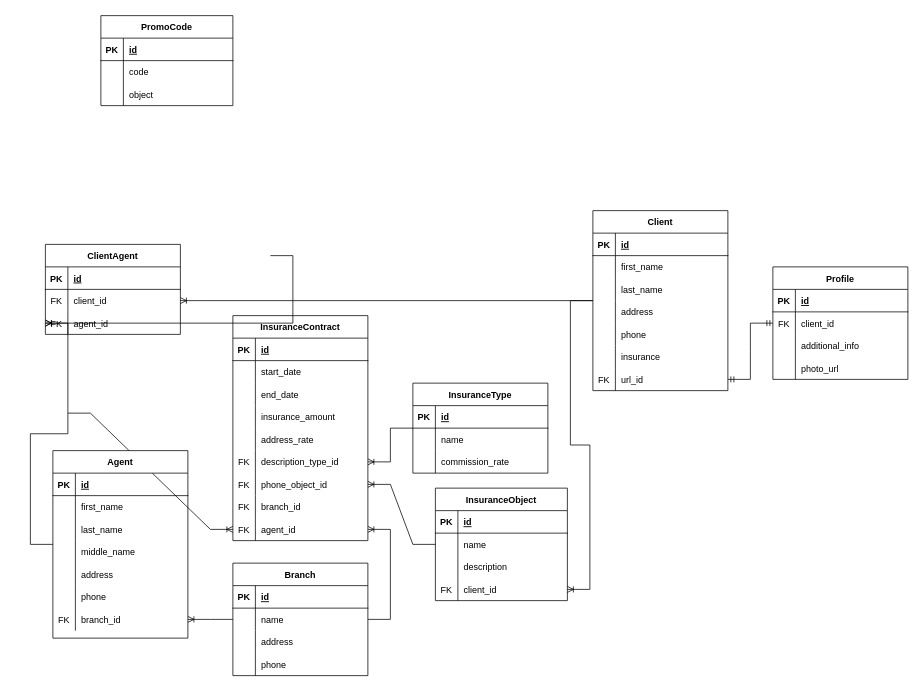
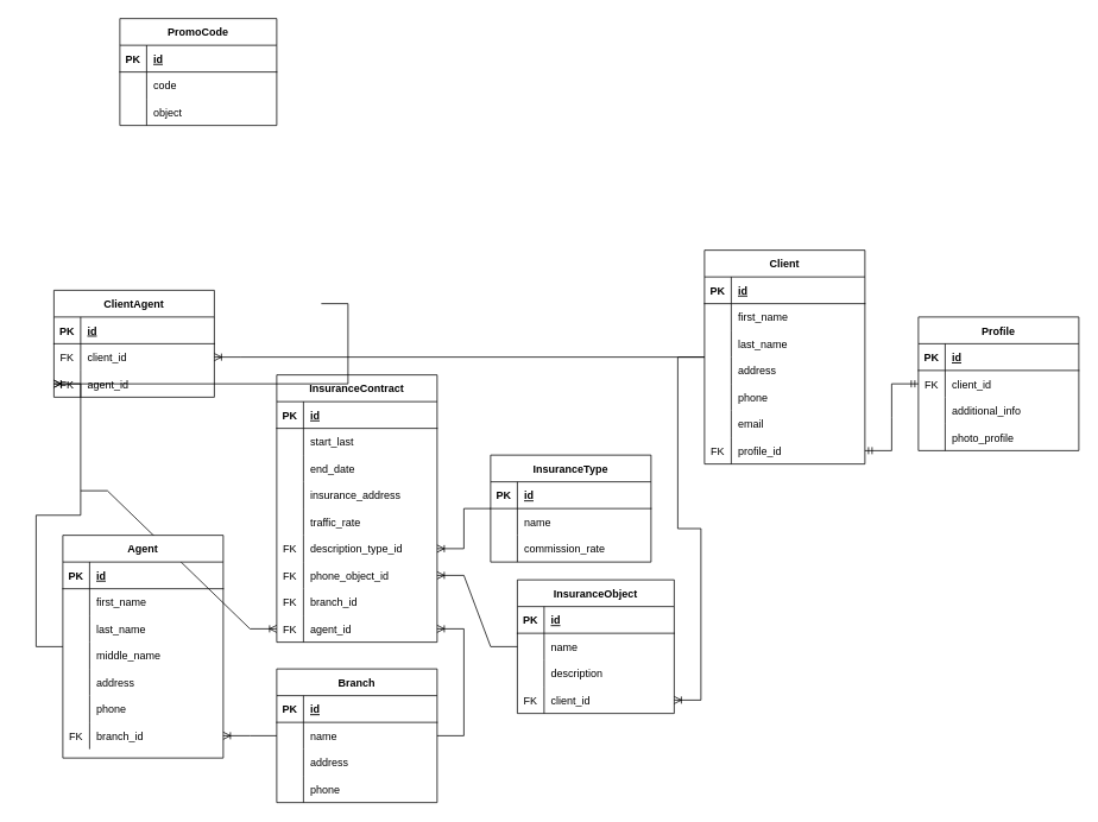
- <mxCell id="43" value="insurance" style="shape=partialRectangle;connectable=0;fillColor=none;top=0;left=0;bottom=0;right=0;align=left;spacingLeft=6;overflow=hidden;" vertex="1" parent="41"><mxGeometry x="30" width="150" height="30" as="geometry"><mxRectangle width="150" height="30" as="alternateBounds" /></mxGeometry></mxCell>
+ <mxCell id="43" value="email" style="shape=partialRectangle;connectable=0;fillColor=none;top=0;left=0;bottom=0;right=0;align=left;spacingLeft=6;overflow=hidden;" vertex="1" parent="41"><mxGeometry x="30" width="150" height="30" as="geometry"><mxRectangle width="150" height="30" as="alternateBounds" /></mxGeometry></mxCell>
- <mxCell id="60" value="photo_url" style="shape=partialRectangle;connectable=0;fillColor=none;top=0;left=0;bottom=0;right=0;align=left;spacingLeft=6;overflow=hidden;" vertex="1" parent="58"><mxGeometry x="30" width="150" height="30" as="geometry"><mxRectangle width="150" height="30" as="alternateBounds" /></mxGeometry></mxCell>
+ <mxCell id="60" value="photo_profile" style="shape=partialRectangle;connectable=0;fillColor=none;top=0;left=0;bottom=0;right=0;align=left;spacingLeft=6;overflow=hidden;" vertex="1" parent="58"><mxGeometry x="30" width="150" height="30" as="geometry"><mxRectangle width="150" height="30" as="alternateBounds" /></mxGeometry></mxCell>
- <mxCell id="78" value="start_date" style="shape=partialRectangle;connectable=0;fillColor=none;top=0;left=0;bottom=0;right=0;align=left;spacingLeft=6;overflow=hidden;" vertex="1" parent="76"><mxGeometry x="30" width="150" height="30" as="geometry"><mxRectangle width="150" height="30" as="alternateBounds" /></mxGeometry></mxCell>
+ <mxCell id="78" value="start_last" style="shape=partialRectangle;connectable=0;fillColor=none;top=0;left=0;bottom=0;right=0;align=left;spacingLeft=6;overflow=hidden;" vertex="1" parent="76"><mxGeometry x="30" width="150" height="30" as="geometry"><mxRectangle width="150" height="30" as="alternateBounds" /></mxGeometry></mxCell>
- <mxCell id="46" value="url_id" style="shape=partialRectangle;connectable=0;fillColor=none;top=0;left=0;bottom=0;right=0;align=left;spacingLeft=6;overflow=hidden;" vertex="1" parent="44"><mxGeometry x="30" width="150" height="30" as="geometry"><mxRectangle width="150" height="30" as="alternateBounds" /></mxGeometry></mxCell>
+ <mxCell id="46" value="profile_id" style="shape=partialRectangle;connectable=0;fillColor=none;top=0;left=0;bottom=0;right=0;align=left;spacingLeft=6;overflow=hidden;" vertex="1" parent="44"><mxGeometry x="30" width="150" height="30" as="geometry"><mxRectangle width="150" height="30" as="alternateBounds" /></mxGeometry></mxCell>
- <mxCell id="84" value="insurance_amount" style="shape=partialRectangle;connectable=0;fillColor=none;top=0;left=0;bottom=0;right=0;align=left;spacingLeft=6;overflow=hidden;" vertex="1" parent="82"><mxGeometry x="30" width="150" height="30" as="geometry"><mxRectangle width="150" height="30" as="alternateBounds" /></mxGeometry></mxCell>
+ <mxCell id="84" value="insurance_address" style="shape=partialRectangle;connectable=0;fillColor=none;top=0;left=0;bottom=0;right=0;align=left;spacingLeft=6;overflow=hidden;" vertex="1" parent="82"><mxGeometry x="30" width="150" height="30" as="geometry"><mxRectangle width="150" height="30" as="alternateBounds" /></mxGeometry></mxCell>
- <mxCell id="87" value="address_rate" style="shape=partialRectangle;connectable=0;fillColor=none;top=0;left=0;bottom=0;right=0;align=left;spacingLeft=6;overflow=hidden;" vertex="1" parent="85"><mxGeometry x="30" width="150" height="30" as="geometry"><mxRectangle width="150" height="30" as="alternateBounds" /></mxGeometry></mxCell>
+ <mxCell id="87" value="traffic_rate" style="shape=partialRectangle;connectable=0;fillColor=none;top=0;left=0;bottom=0;right=0;align=left;spacingLeft=6;overflow=hidden;" vertex="1" parent="85"><mxGeometry x="30" width="150" height="30" as="geometry"><mxRectangle width="150" height="30" as="alternateBounds" /></mxGeometry></mxCell>
